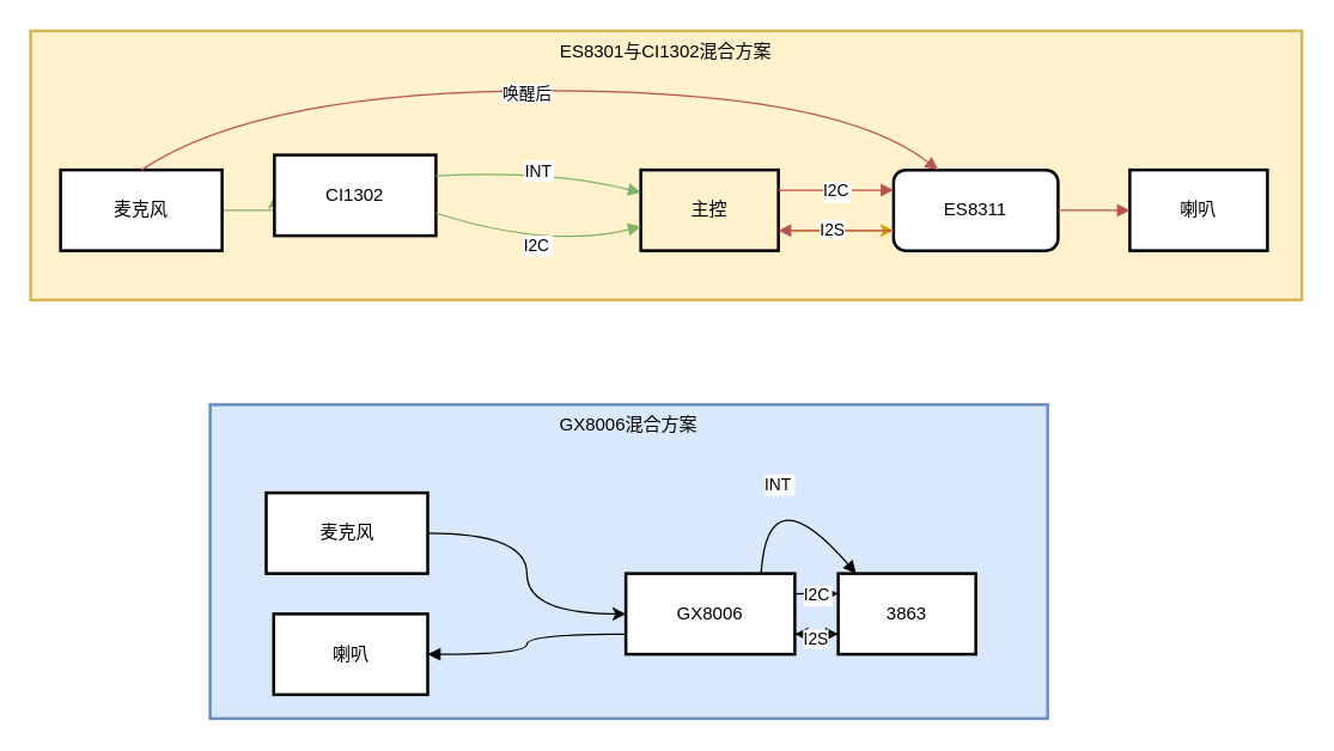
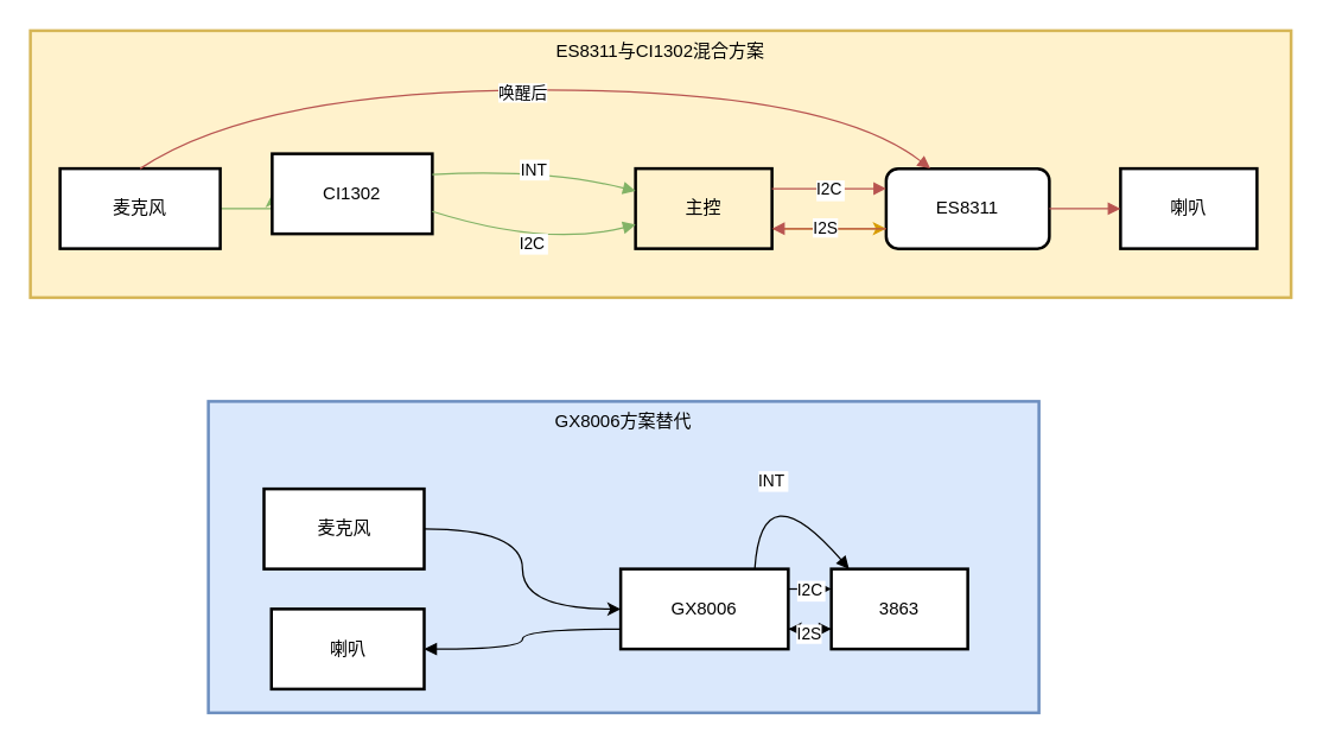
- <mxCell id="2" value="ES8301与CI1302混合方案" style="whiteSpace=wrap;strokeWidth=2;fillColor=#fff2cc;strokeColor=#d6b656;verticalAlign=top;" vertex="1" parent="1"><mxGeometry x="20" y="20" width="850" height="180" as="geometry" /></mxCell>
+ <mxCell id="2" value="ES8311与CI1302混合方案" style="whiteSpace=wrap;strokeWidth=2;fillColor=#fff2cc;strokeColor=#d6b656;verticalAlign=top;" vertex="1" parent="1"><mxGeometry x="20" y="20" width="850" height="180" as="geometry" /></mxCell>
- <mxCell id="3" value="GX8006混合方案" style="whiteSpace=wrap;strokeWidth=2;fillColor=#dae8fc;strokeColor=#6c8ebf;verticalAlign=top;" vertex="1" parent="1"><mxGeometry x="140" y="270" width="560" height="210" as="geometry" /></mxCell>
+ <mxCell id="3" value="GX8006方案替代" style="whiteSpace=wrap;strokeWidth=2;fillColor=#dae8fc;strokeColor=#6c8ebf;verticalAlign=top;" vertex="1" parent="1"><mxGeometry x="140" y="270" width="560" height="210" as="geometry" /></mxCell>
